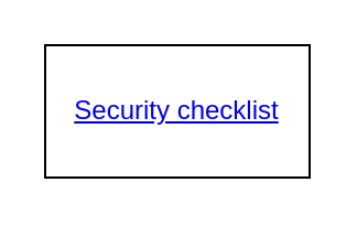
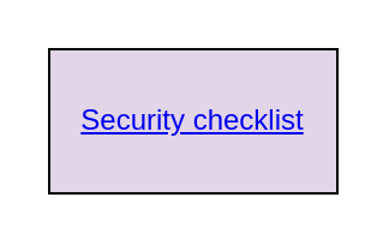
- <mxCell id="2" value="&lt;a href=&quot;https://d1.awsstatic.com/whitepapers/Security/AWS_Security_Checklist.pdf&quot;&gt;Security checklist&lt;/a&gt;" style="rounded=0;whiteSpace=wrap;html=1;" vertex="1" parent="1"><mxGeometry x="20" y="20" width="120" height="60" as="geometry" /></mxCell>
+ <mxCell id="2" value="&lt;a href=&quot;https://d1.awsstatic.com/whitepapers/Security/AWS_Security_Checklist.pdf&quot;&gt;Security checklist&lt;/a&gt;" style="rounded=0;whiteSpace=wrap;html=1;fillColor=#e1d5e7;" vertex="1" parent="1"><mxGeometry x="20" y="20" width="120" height="60" as="geometry" /></mxCell>
